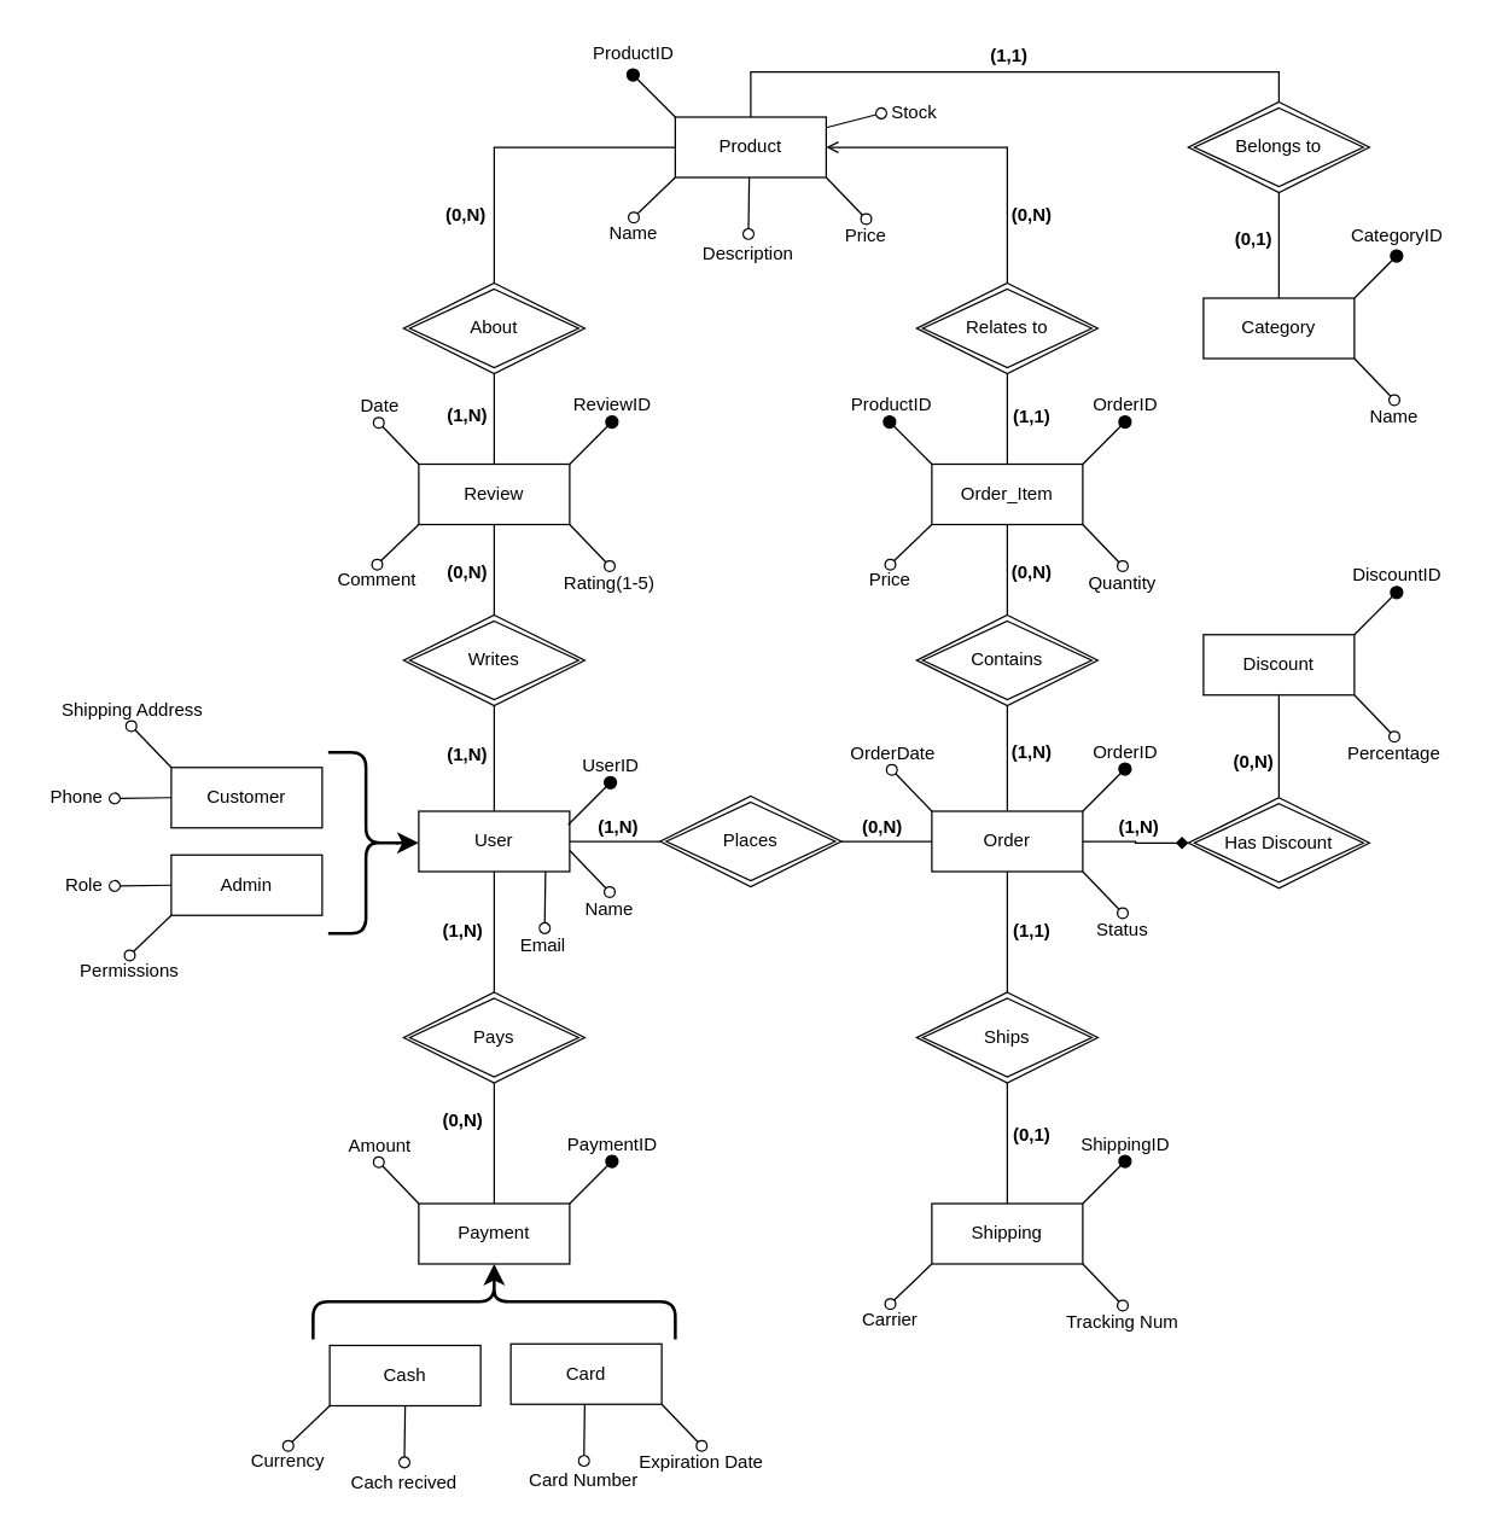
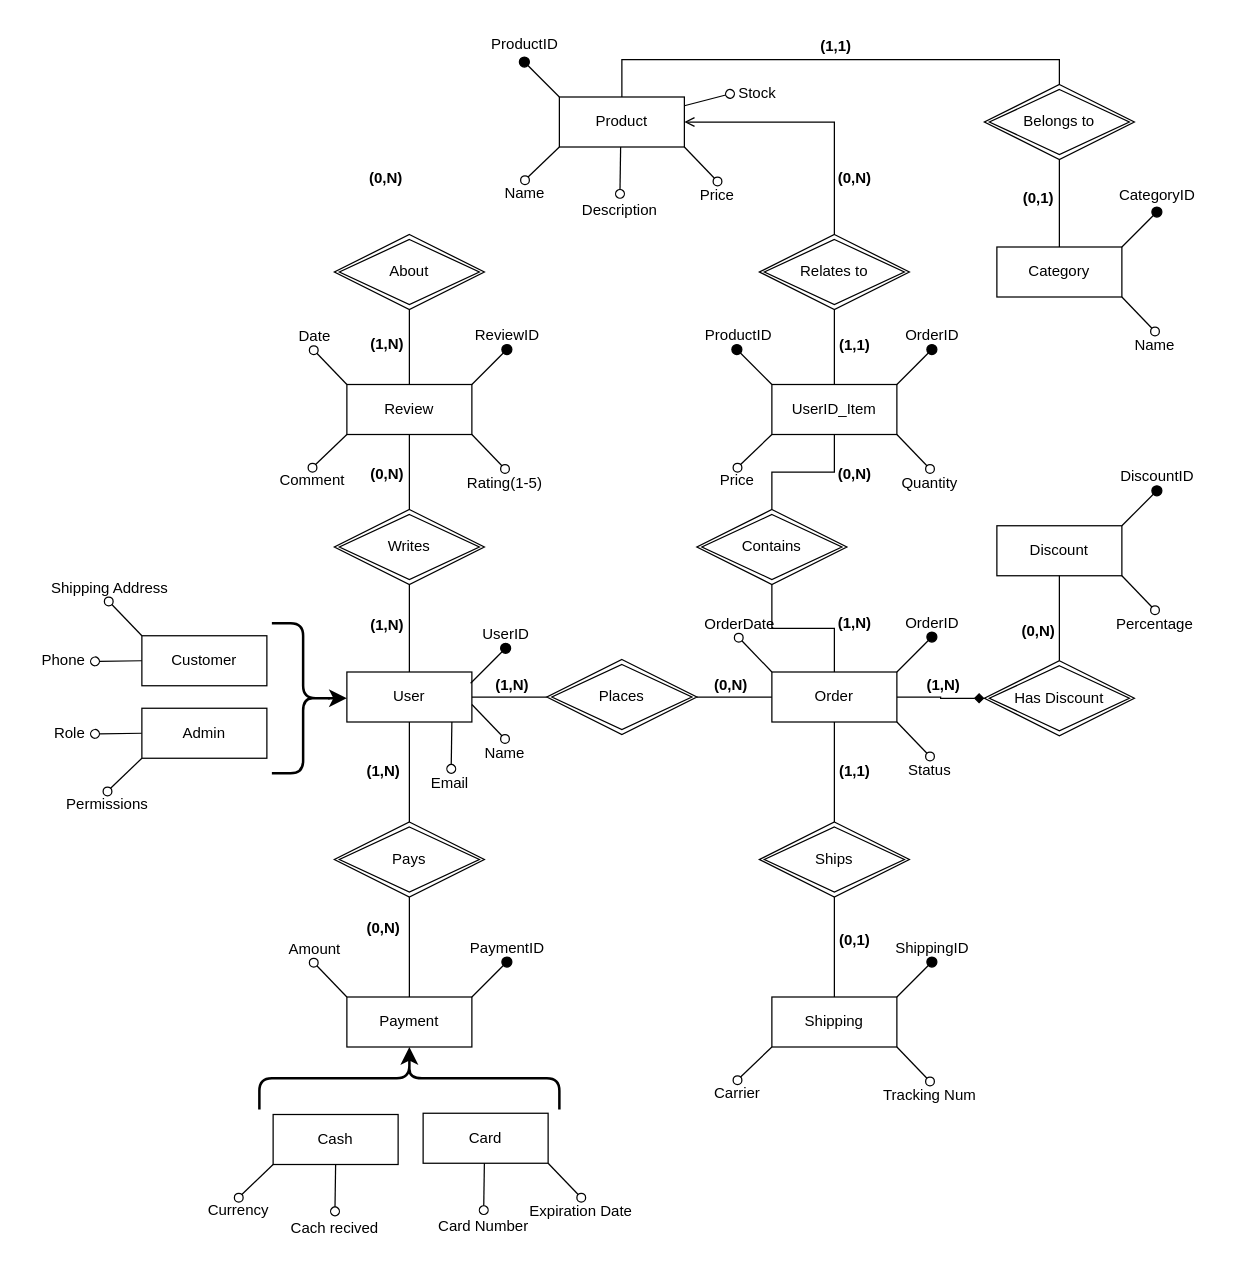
- <mxCell id="29" style="edgeStyle=orthogonalEdgeStyle;rounded=0;orthogonalLoop=1;jettySize=auto;html=1;exitX=0.5;exitY=0;exitDx=0;exitDy=0;entryX=0;entryY=0.5;entryDx=0;entryDy=0;endArrow=none;startFill=0;" edge="1" parent="1" source="32" target="10"><mxGeometry relative="1" as="geometry" /></mxCell>
- <mxCell id="12" value="Order_Item" style="whiteSpace=wrap;html=1;align=center;" vertex="1" parent="1"><mxGeometry x="617" y="307" width="100" height="40" as="geometry" /></mxCell>
+ <mxCell id="12" value="UserID_Item" style="whiteSpace=wrap;html=1;align=center;" vertex="1" parent="1"><mxGeometry x="617" y="307" width="100" height="40" as="geometry" /></mxCell>
- <mxCell id="19" value="Contains" style="shape=rhombus;double=1;perimeter=rhombusPerimeter;whiteSpace=wrap;html=1;align=center;" vertex="1" parent="1"><mxGeometry x="607" y="407" width="120" height="60" as="geometry" /></mxCell>
+ <mxCell id="19" value="Contains" style="shape=rhombus;double=1;perimeter=rhombusPerimeter;whiteSpace=wrap;html=1;align=center;" vertex="1" parent="1"><mxGeometry x="557" y="407" width="120" height="60" as="geometry" /></mxCell>
